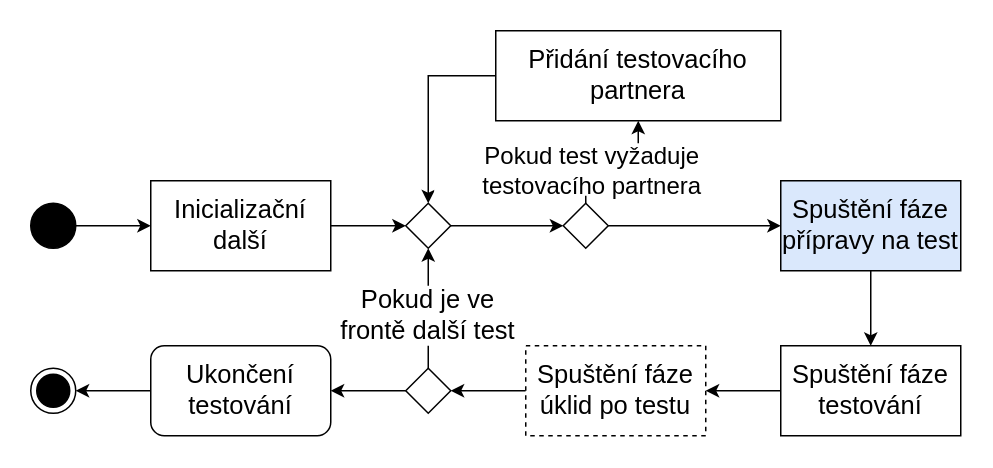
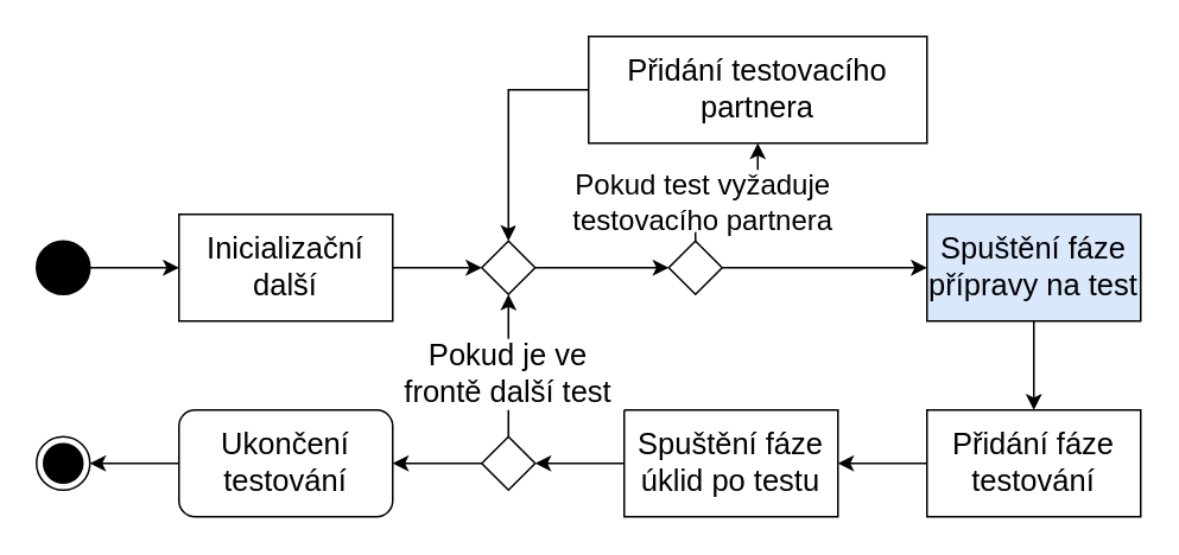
- <mxCell id="9" value="Spuštění fáze úklid po testu" style="rounded=0;whiteSpace=wrap;html=1;fontSize=17;dashed=1;" parent="1" vertex="1"><mxGeometry x="350" y="230" width="120" height="60" as="geometry" /></mxCell>
+ <mxCell id="9" value="Spuštění fáze úklid po testu" style="rounded=0;whiteSpace=wrap;html=1;fontSize=17;" parent="1" vertex="1"><mxGeometry x="350" y="230" width="120" height="60" as="geometry" /></mxCell>
- <mxCell id="7" value="Spuštění fáze testování" style="rounded=0;whiteSpace=wrap;html=1;fontSize=17;" parent="1" vertex="1"><mxGeometry x="520" y="230" width="120" height="60" as="geometry" /></mxCell>
+ <mxCell id="7" value="Přidání fáze testování" style="rounded=0;whiteSpace=wrap;html=1;fontSize=17;" parent="1" vertex="1"><mxGeometry x="520" y="230" width="120" height="60" as="geometry" /></mxCell>
